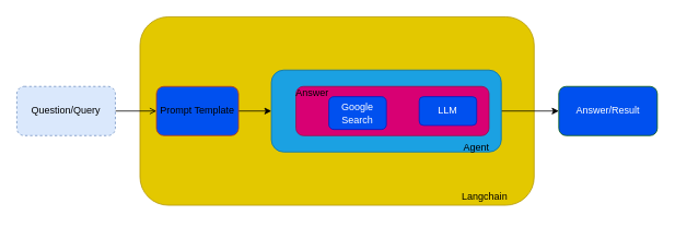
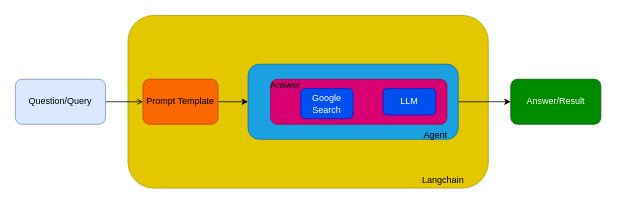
- <mxCell id="6" value="Question/Query" style="rounded=1;whiteSpace=wrap;html=1;fillColor=#dae8fc;strokeColor=#6c8ebf;dashed=1;" parent="1" vertex="1"><mxGeometry x="20" y="105" width="120" height="60" as="geometry" /></mxCell>
+ <mxCell id="6" value="Question/Query" style="rounded=1;whiteSpace=wrap;html=1;fillColor=#dae8fc;strokeColor=#6c8ebf;" parent="1" vertex="1"><mxGeometry x="20" y="105" width="120" height="60" as="geometry" /></mxCell>
- <mxCell id="4" value="Prompt Template" style="rounded=1;whiteSpace=wrap;html=1;fillColor=#0050ef;fontColor=#000000;strokeColor=#C73500;" parent="1" vertex="1"><mxGeometry x="190" y="105" width="100" height="60" as="geometry" /></mxCell>
+ <mxCell id="4" value="Prompt Template" style="rounded=1;whiteSpace=wrap;html=1;fillColor=#fa6800;fontColor=#000000;strokeColor=#C73500;" parent="1" vertex="1"><mxGeometry x="190" y="105" width="100" height="60" as="geometry" /></mxCell>
- <mxCell id="11" value="Answer/Result" style="rounded=1;whiteSpace=wrap;html=1;fillColor=#0050ef;fontColor=#ffffff;strokeColor=#005700;" parent="1" vertex="1"><mxGeometry x="680" y="105" width="120" height="60" as="geometry" /></mxCell>
+ <mxCell id="11" value="Answer/Result" style="rounded=1;whiteSpace=wrap;html=1;fillColor=#008a00;fontColor=#ffffff;strokeColor=#005700;" parent="1" vertex="1"><mxGeometry x="680" y="105" width="120" height="60" as="geometry" /></mxCell>
